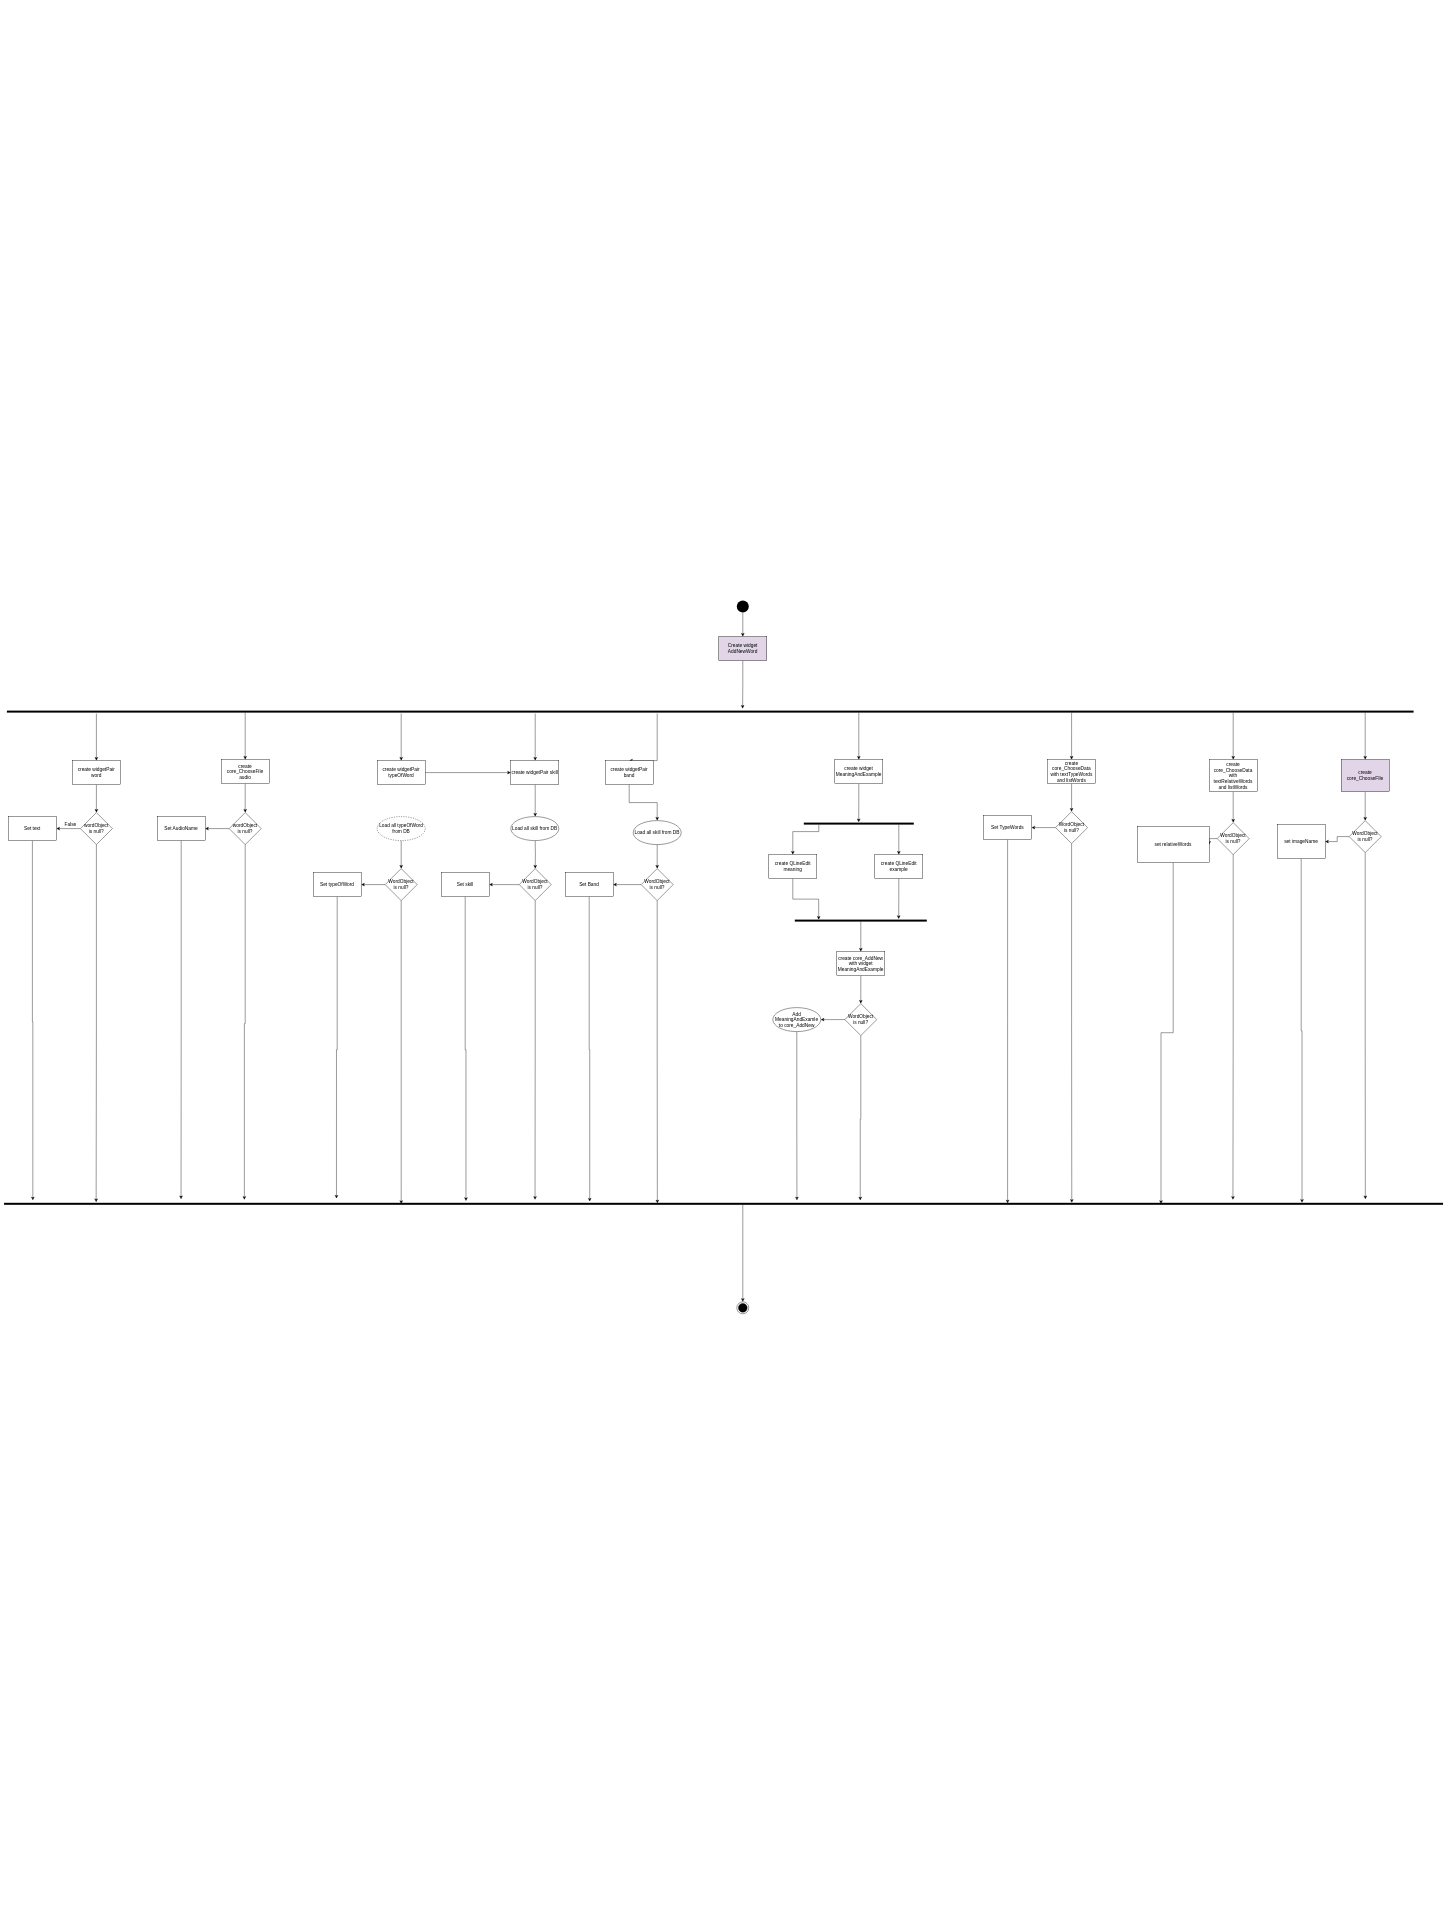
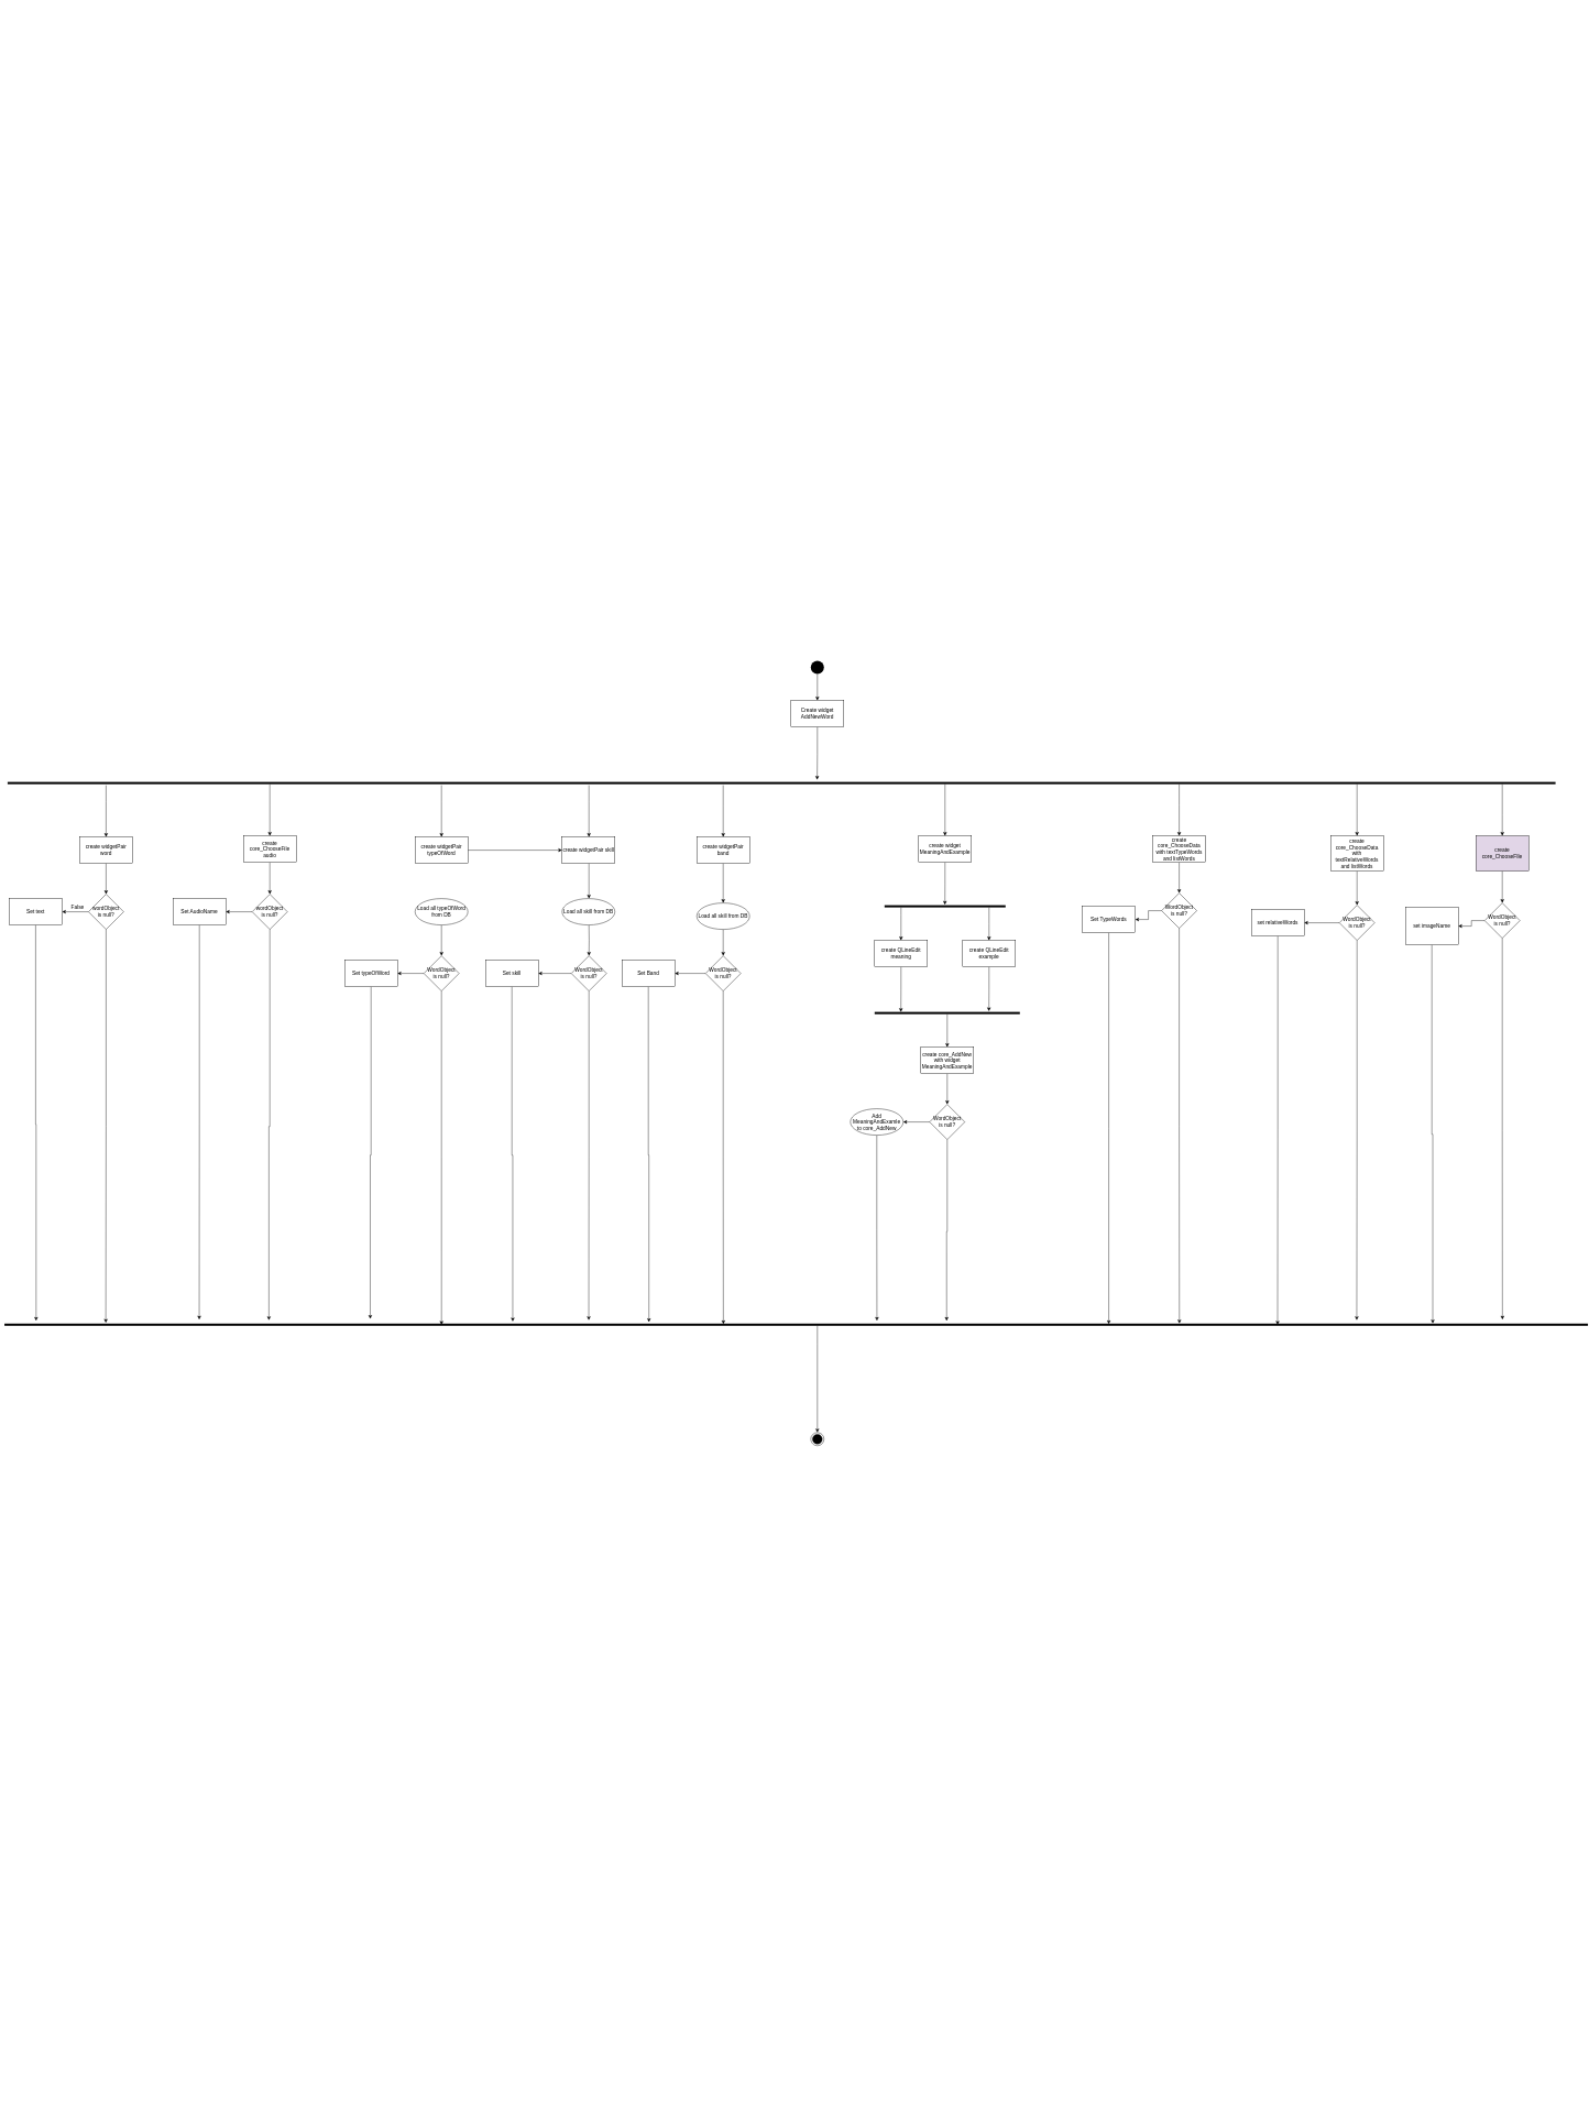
- <mxCell id="5" value="Create widget AddNewWord" style="whiteSpace=wrap;html=1;fillColor=#e1d5e7;strokeColor=default;" parent="1" vertex="1"><mxGeometry x="1796" y="1591" width="120" height="60" as="geometry" /></mxCell>
+ <mxCell id="5" value="Create widget AddNewWord" style="whiteSpace=wrap;html=1;fillColor=#FFFFFF;strokeColor=default;" parent="1" vertex="1"><mxGeometry x="1796" y="1591" width="120" height="60" as="geometry" /></mxCell>
- <mxCell id="25" value="create widgetPair band" style="whiteSpace=wrap;html=1;fillColor=#FFFFFF;strokeColor=default;" parent="1" vertex="1"><mxGeometry x="1512" y="1901" width="120" height="60" as="geometry" /></mxCell>
+ <mxCell id="25" value="create widgetPair band" style="whiteSpace=wrap;html=1;fillColor=#FFFFFF;strokeColor=default;" parent="1" vertex="1"><mxGeometry x="1582" y="1901" width="120" height="60" as="geometry" /></mxCell>
- <mxCell id="86" value="Set TypeWords" style="whiteSpace=wrap;html=1;fillColor=#FFFFFF;" parent="1" vertex="1"><mxGeometry x="2458" y="2038.5" width="120" height="60" as="geometry" /></mxCell>
+ <mxCell id="86" value="Set TypeWords" style="whiteSpace=wrap;html=1;fillColor=#FFFFFF;" parent="1" vertex="1"><mxGeometry x="2458" y="2058.5" width="120" height="60" as="geometry" /></mxCell>
- <mxCell id="57" value="Load all typeOfWord from DB" style="ellipse;whiteSpace=wrap;html=1;fillColor=#FFFFFF;dashed=1;" parent="1" vertex="1"><mxGeometry x="942" y="2041" width="120" height="60" as="geometry" /></mxCell>
+ <mxCell id="57" value="Load all typeOfWord from DB" style="ellipse;whiteSpace=wrap;html=1;fillColor=#FFFFFF;" parent="1" vertex="1"><mxGeometry x="942" y="2041" width="120" height="60" as="geometry" /></mxCell>
- <mxCell id="91" value="set relativeWords" style="whiteSpace=wrap;html=1;fillColor=#FFFFFF;" parent="1" vertex="1"><mxGeometry x="2842" y="2066" width="180" height="90" as="geometry" /></mxCell>
+ <mxCell id="91" value="set relativeWords" style="whiteSpace=wrap;html=1;fillColor=#FFFFFF;" parent="1" vertex="1"><mxGeometry x="2842" y="2066" width="120" height="60" as="geometry" /></mxCell>
- <mxCell id="32" value="create QLineEdit meaning" style="whiteSpace=wrap;html=1;fillColor=#FFFFFF;strokeColor=default;" parent="1" vertex="1"><mxGeometry x="1921" y="2136" width="120" height="60" as="geometry" /></mxCell>
+ <mxCell id="32" value="create QLineEdit meaning" style="whiteSpace=wrap;html=1;fillColor=#FFFFFF;strokeColor=default;" parent="1" vertex="1"><mxGeometry x="1986" y="2136" width="120" height="60" as="geometry" /></mxCell>
